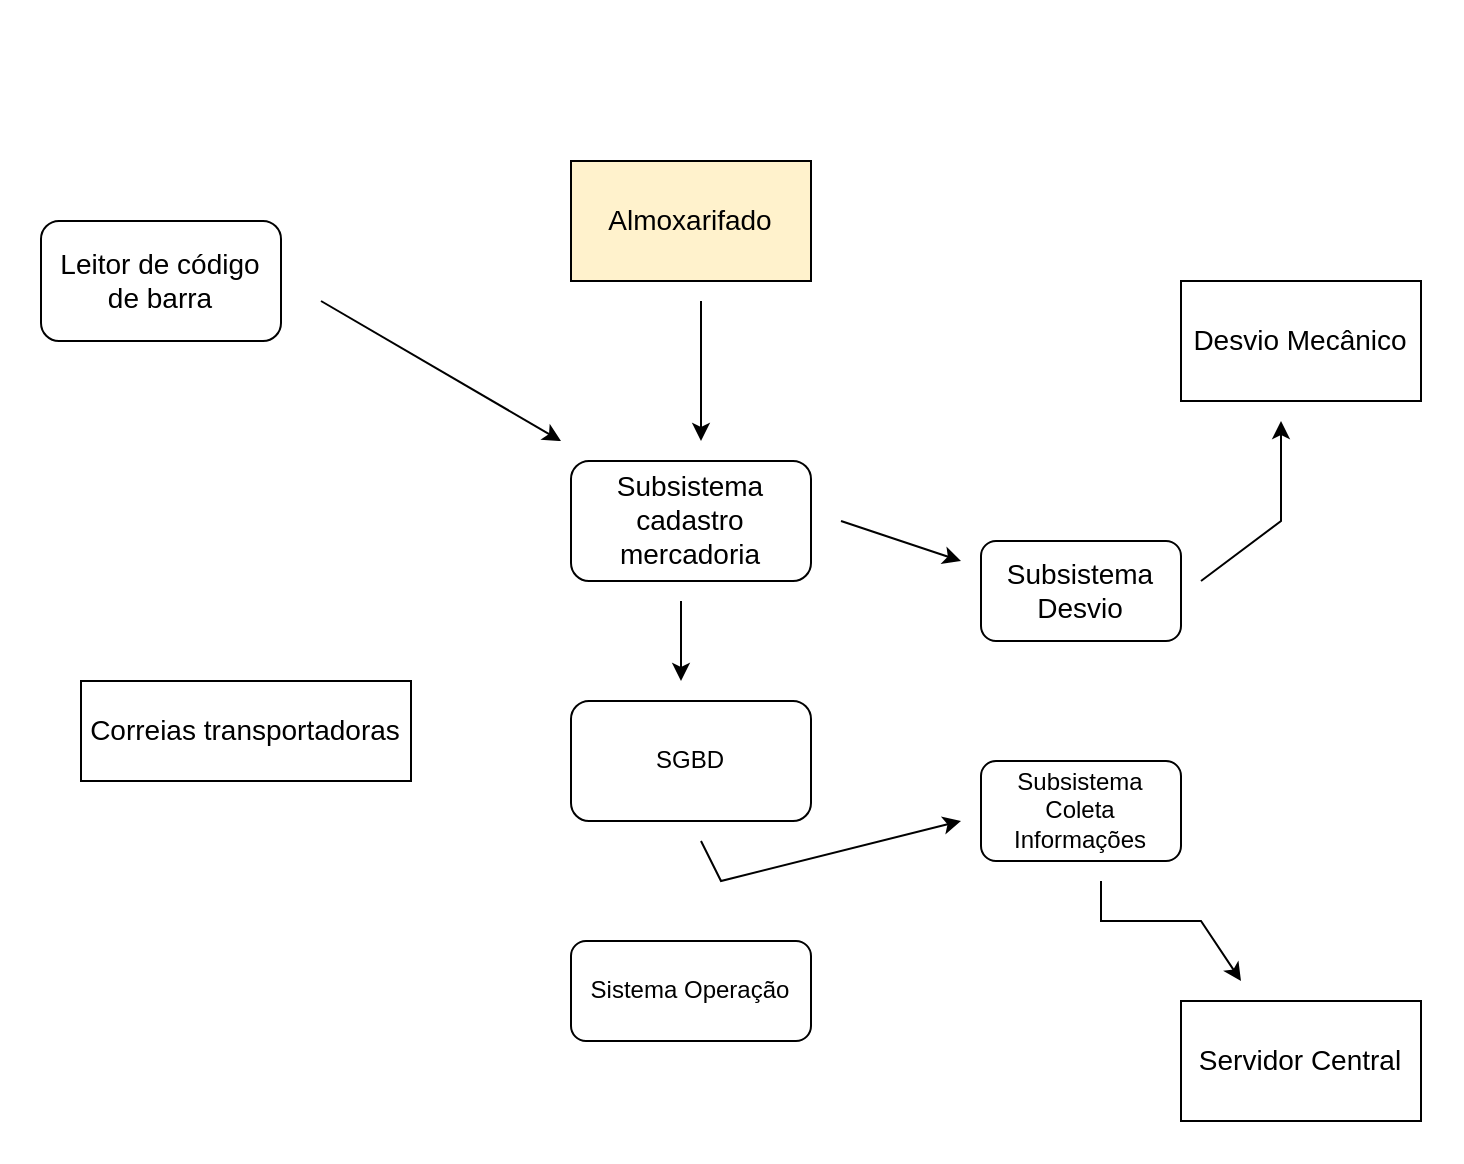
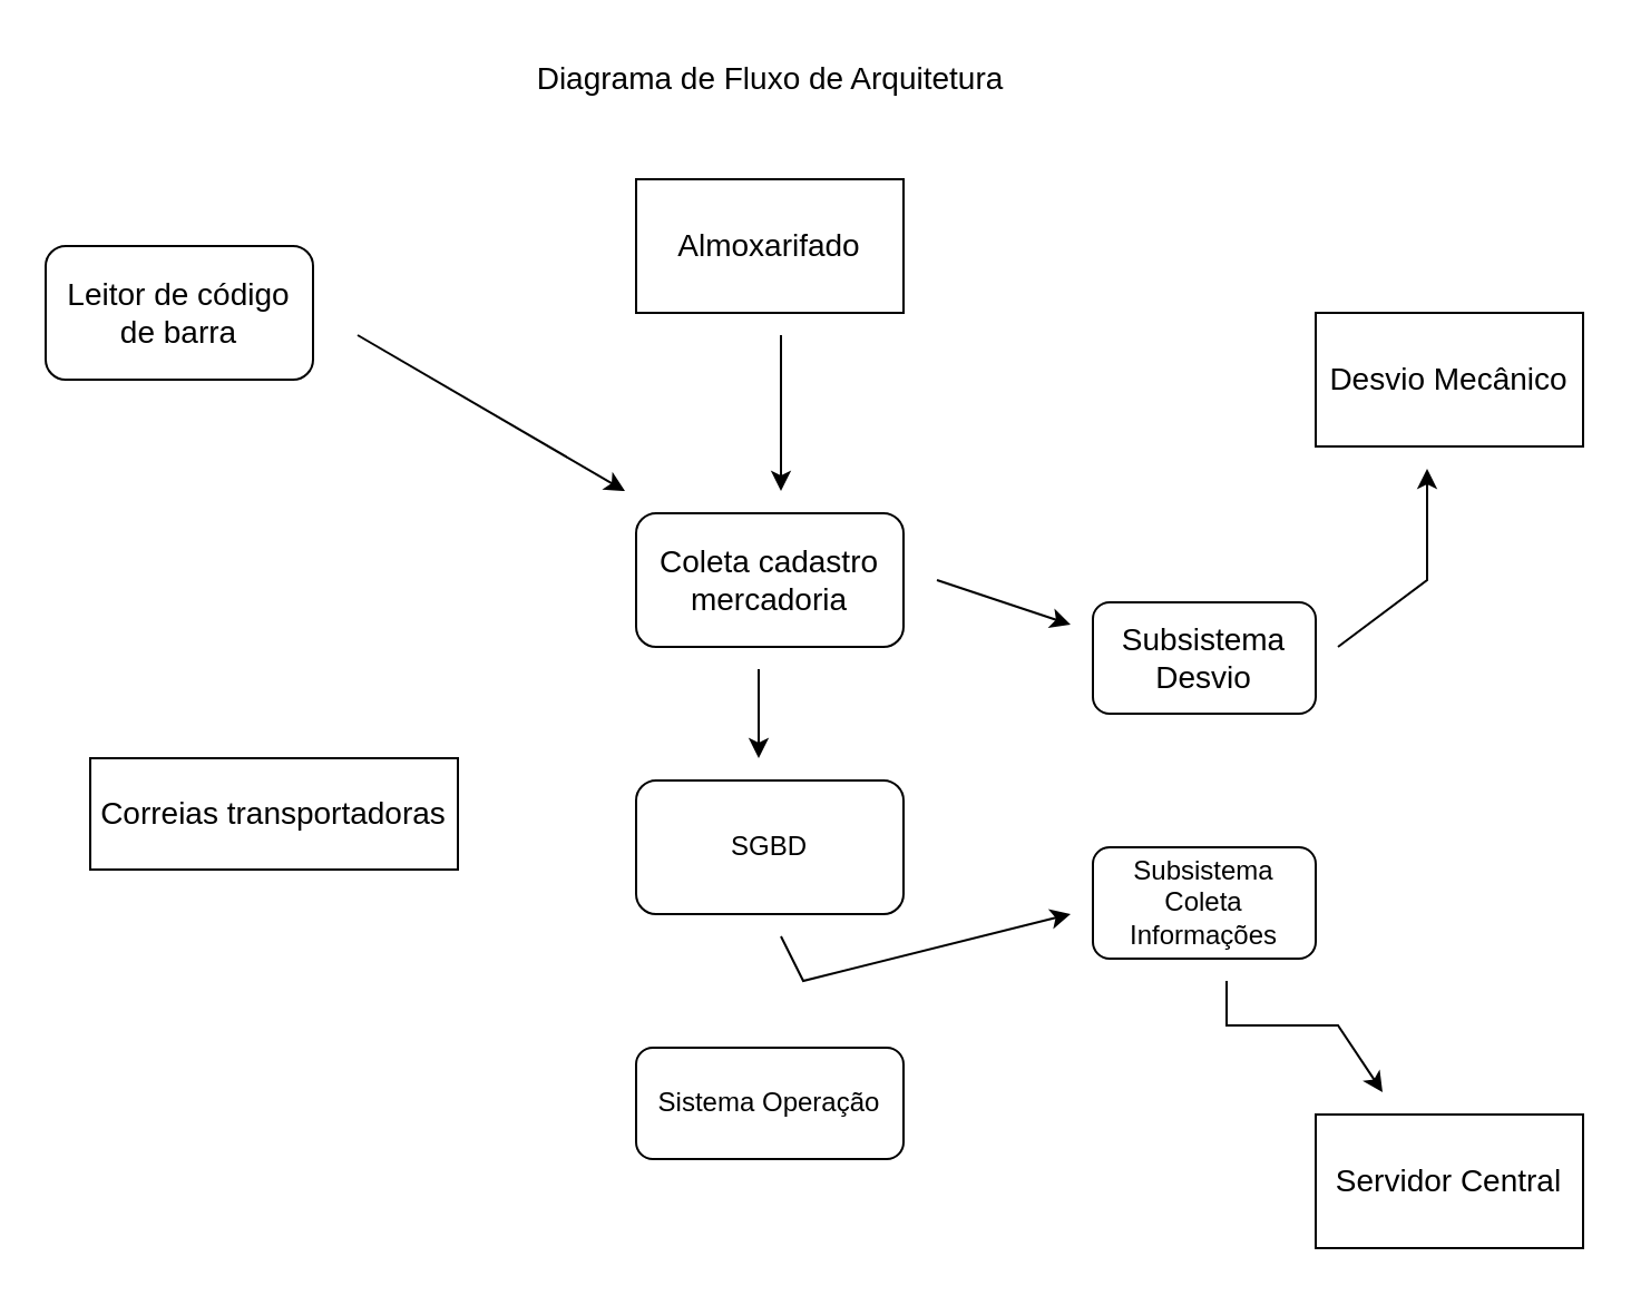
+ <mxCell id="3" value="Diagrama de Fluxo de Arquitetura" style="text;html=1;align=center;verticalAlign=middle;resizable=0;points=[];autosize=1;strokeColor=none;fillColor=none;fontSize=14;" vertex="1" parent="1"><mxGeometry x="230" y="20" width="230" height="30" as="geometry" /></mxCell>
- <mxCell id="2" value="Almoxarifado" style="rounded=0;whiteSpace=wrap;html=1;fontSize=14;fillColor=#fff2cc;" vertex="1" parent="1"><mxGeometry x="285" y="80" width="120" height="60" as="geometry" /></mxCell>
+ <mxCell id="2" value="Almoxarifado" style="rounded=0;whiteSpace=wrap;html=1;fontSize=14;" vertex="1" parent="1"><mxGeometry x="285" y="80" width="120" height="60" as="geometry" /></mxCell>
- <mxCell id="8" value="Subsistema cadastro mercadoria" style="rounded=1;whiteSpace=wrap;html=1;fontSize=14;" vertex="1" parent="1"><mxGeometry x="285" y="230" width="120" height="60" as="geometry" /></mxCell>
+ <mxCell id="8" value="Coleta cadastro mercadoria" style="rounded=1;whiteSpace=wrap;html=1;fontSize=14;" vertex="1" parent="1"><mxGeometry x="285" y="230" width="120" height="60" as="geometry" /></mxCell>
